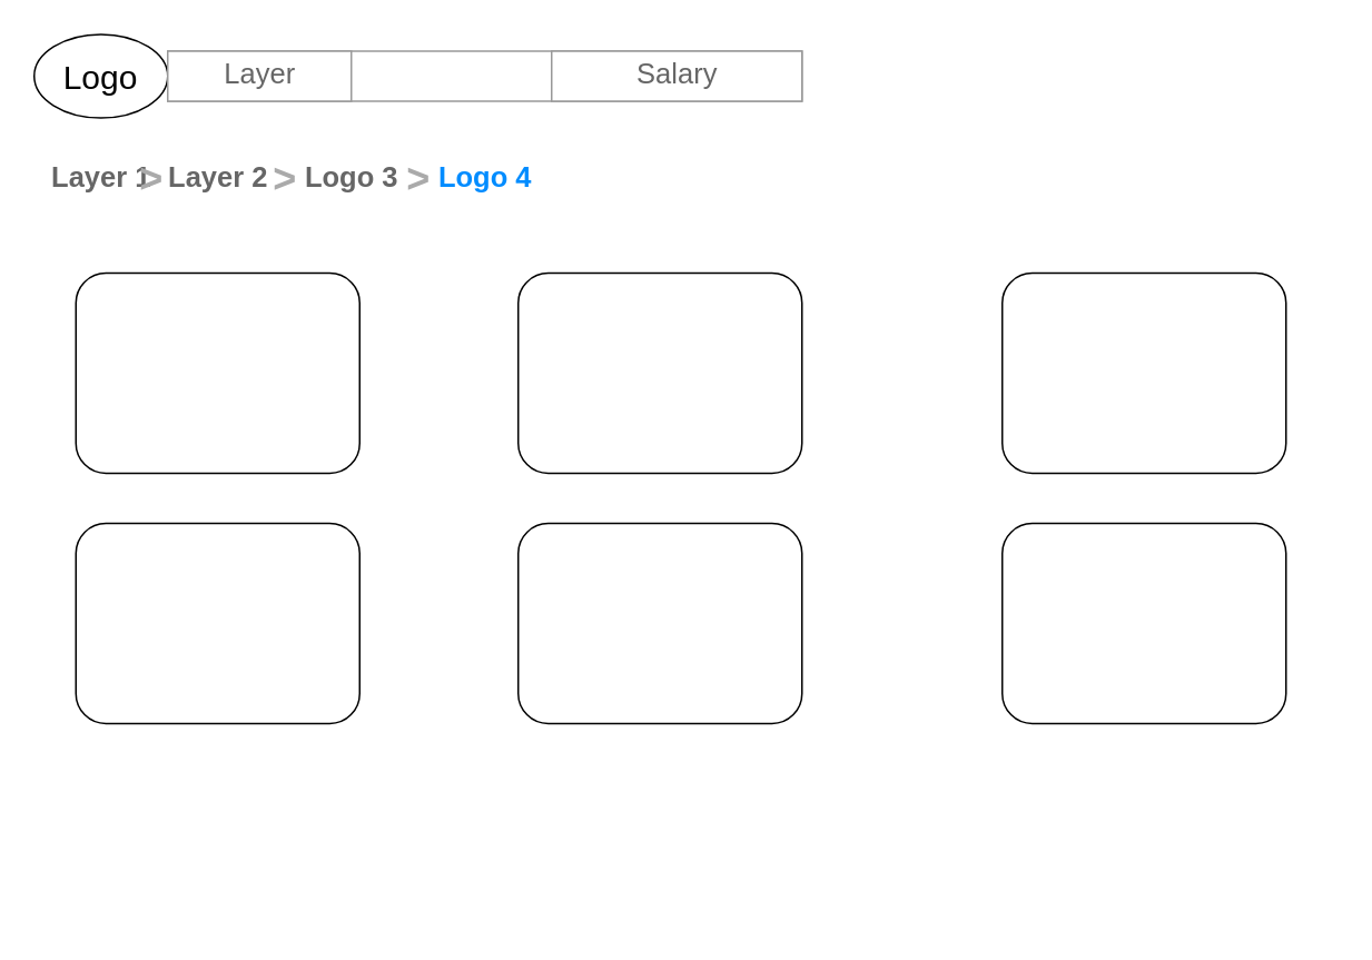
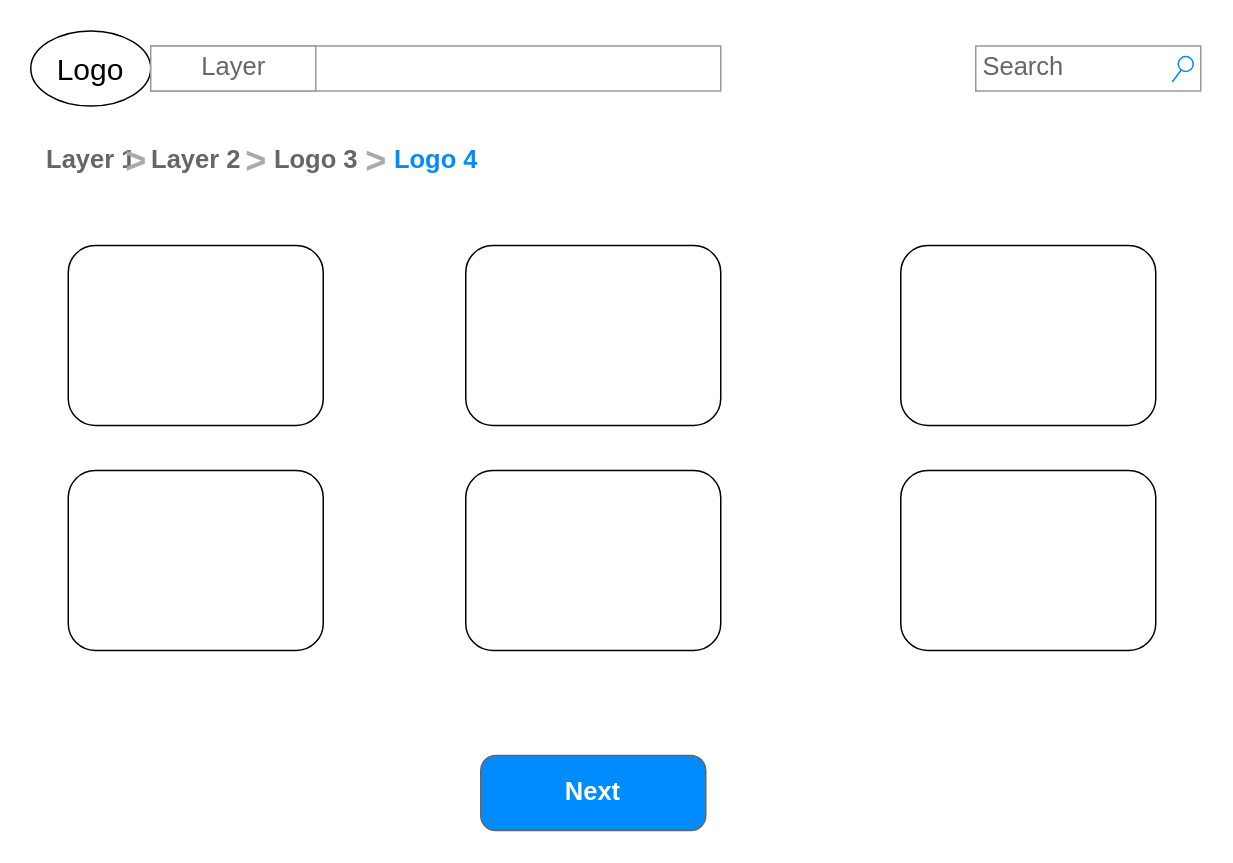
- <mxCell id="14" value="Salary" style="strokeColor=inherit;fillColor=inherit;gradientColor=inherit;strokeWidth=1;shadow=0;dashed=0;align=center;html=1;shape=mxgraph.mockup.forms.rrect;rSize=0;fontSize=17;fontColor=#666666;" vertex="1" parent="12"><mxGeometry x="230" width="150" height="30" as="geometry" /></mxCell>
+ <mxCell id="11" value="Search" style="strokeWidth=1;shadow=0;dashed=0;align=center;html=1;shape=mxgraph.mockup.forms.searchBox;strokeColor=#999999;mainText=;strokeColor2=#008cff;fontColor=#666666;fontSize=17;align=left;spacingLeft=3;" vertex="1" parent="1"><mxGeometry x="650" y="30" width="150" height="30" as="geometry" /></mxCell>
+ <mxCell id="10" value="Next" style="strokeWidth=1;shadow=0;dashed=0;align=center;html=1;shape=mxgraph.mockup.buttons.button;strokeColor=#666666;fontColor=#ffffff;mainText=;buttonStyle=round;fontSize=17;fontStyle=1;fillColor=#008cff;whiteSpace=wrap;" vertex="1" parent="1"><mxGeometry x="320" y="503" width="150" height="50" as="geometry" /></mxCell>
